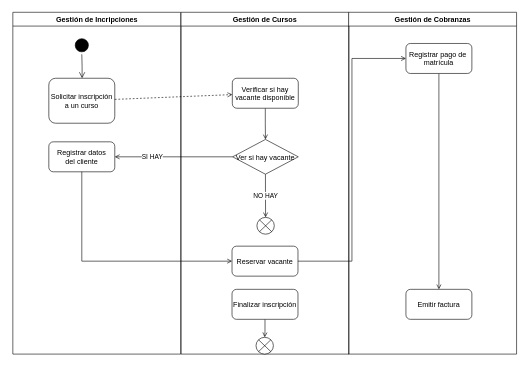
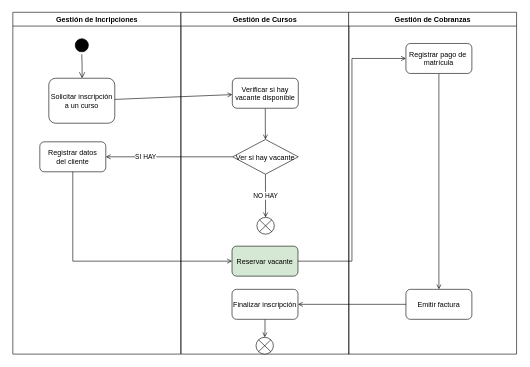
- <mxCell id="21" value="" style="endArrow=open;strokeColor=#000000;endFill=1;rounded=0;dashed=1;" parent="1" source="5" target="9" edge="1"><mxGeometry relative="1" as="geometry" /></mxCell>
+ <mxCell id="21" value="" style="endArrow=open;strokeColor=#000000;endFill=1;rounded=0" parent="1" source="5" target="9" edge="1"><mxGeometry relative="1" as="geometry" /></mxCell>
- <mxCell id="6" value="Registrar datos&#10;del cliente" style="rounded=1;" parent="2" vertex="1"><mxGeometry x="60" y="216" width="110" height="50" as="geometry" /></mxCell>
+ <mxCell id="6" value="Registrar datos&#10;del cliente" style="rounded=1;" parent="2" vertex="1"><mxGeometry x="45" y="216" width="110" height="50" as="geometry" /></mxCell>
- <mxCell id="12" value="Reservar vacante" style="rounded=1;" parent="7" vertex="1"><mxGeometry x="85" y="390" width="110" height="50" as="geometry" /></mxCell>
+ <mxCell id="12" value="Reservar vacante" style="rounded=1;fillColor=#d5e8d4;" parent="7" vertex="1"><mxGeometry x="85" y="390" width="110" height="50" as="geometry" /></mxCell>
+ <mxCell id="26" style="edgeStyle=orthogonalEdgeStyle;rounded=0;orthogonalLoop=1;jettySize=auto;html=1;entryX=1;entryY=0.5;entryDx=0;entryDy=0;endArrow=open;endFill=0;" edge="1" parent="1" source="20" target="15"><mxGeometry relative="1" as="geometry" /></mxCell>
